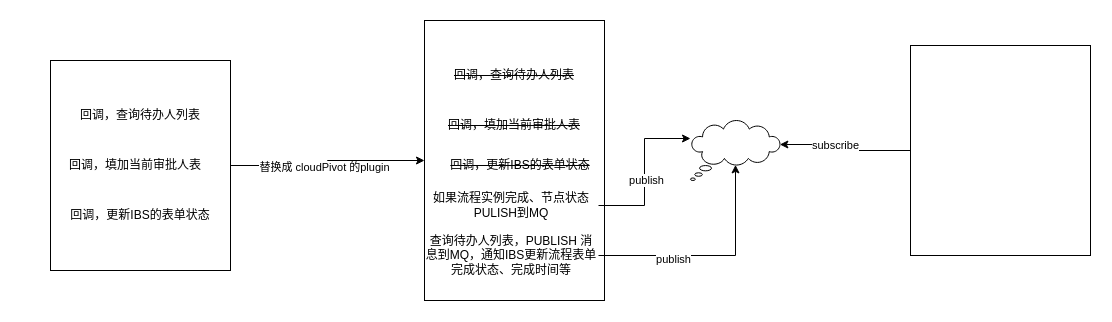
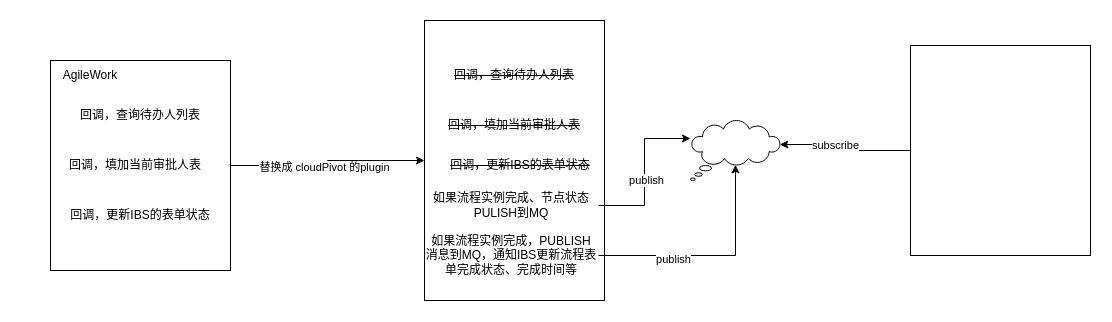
+ <mxCell id="5" value="AgileWork" style="text;strokeColor=none;align=center;fillColor=none;html=1;verticalAlign=middle;whiteSpace=wrap;rounded=0;" vertex="1" parent="1"><mxGeometry x="60" y="60" width="60" height="30" as="geometry" /></mxCell>
- <mxCell id="14" value="查询待办人列表，PUBLISH 消息到MQ，通知IBS更新流程表单完成状态、完成时间等" style="text;strokeColor=none;align=center;fillColor=none;html=1;verticalAlign=middle;whiteSpace=wrap;rounded=0;" vertex="1" parent="1"><mxGeometry x="424" y="240" width="174" height="30" as="geometry" /></mxCell>
+ <mxCell id="14" value="如果流程实例完成，PUBLISH 消息到MQ，通知IBS更新流程表单完成状态、完成时间等" style="text;strokeColor=none;align=center;fillColor=none;html=1;verticalAlign=middle;whiteSpace=wrap;rounded=0;" vertex="1" parent="1"><mxGeometry x="424" y="240" width="174" height="30" as="geometry" /></mxCell>
